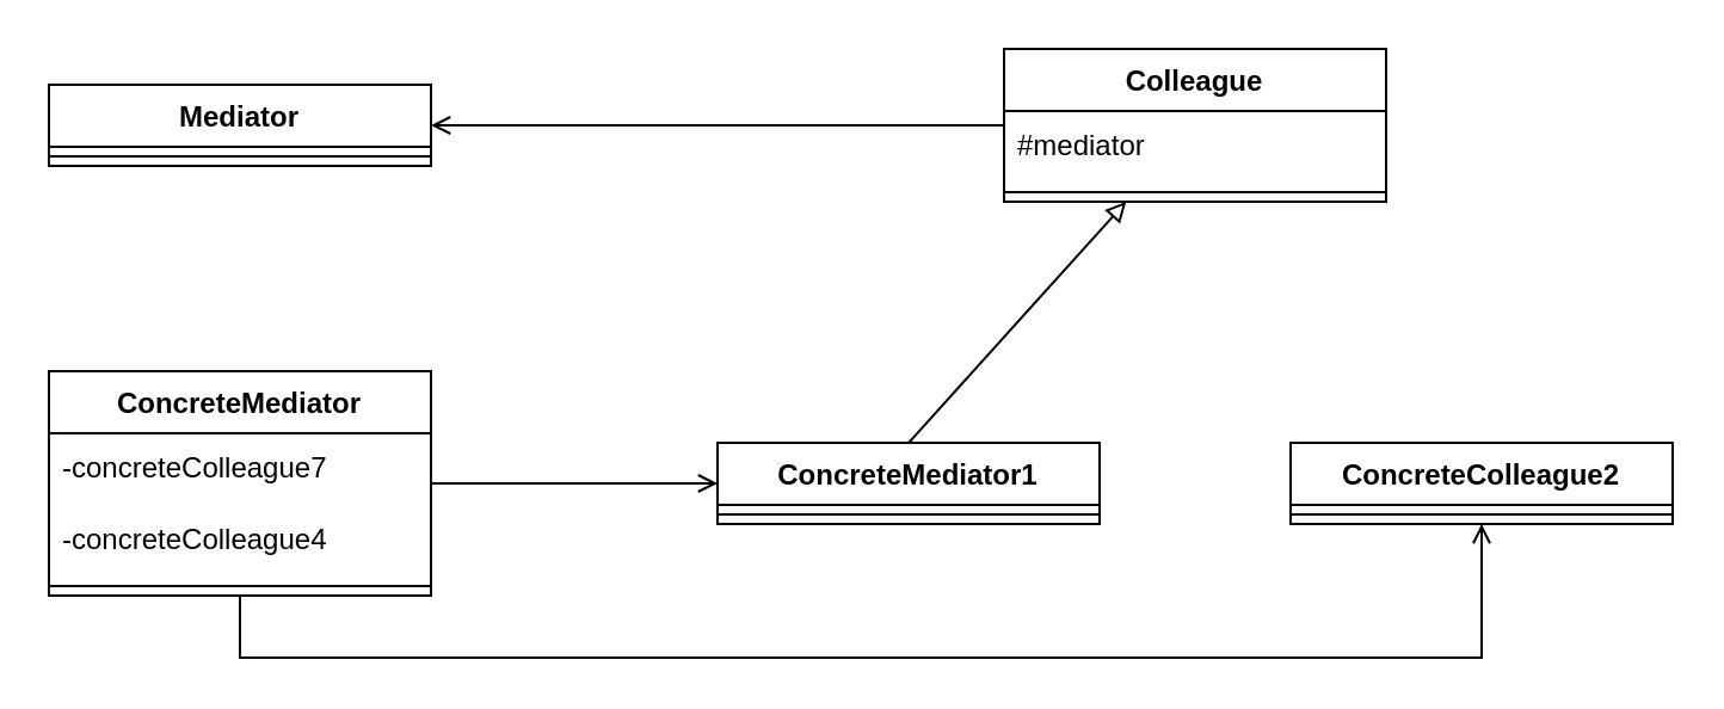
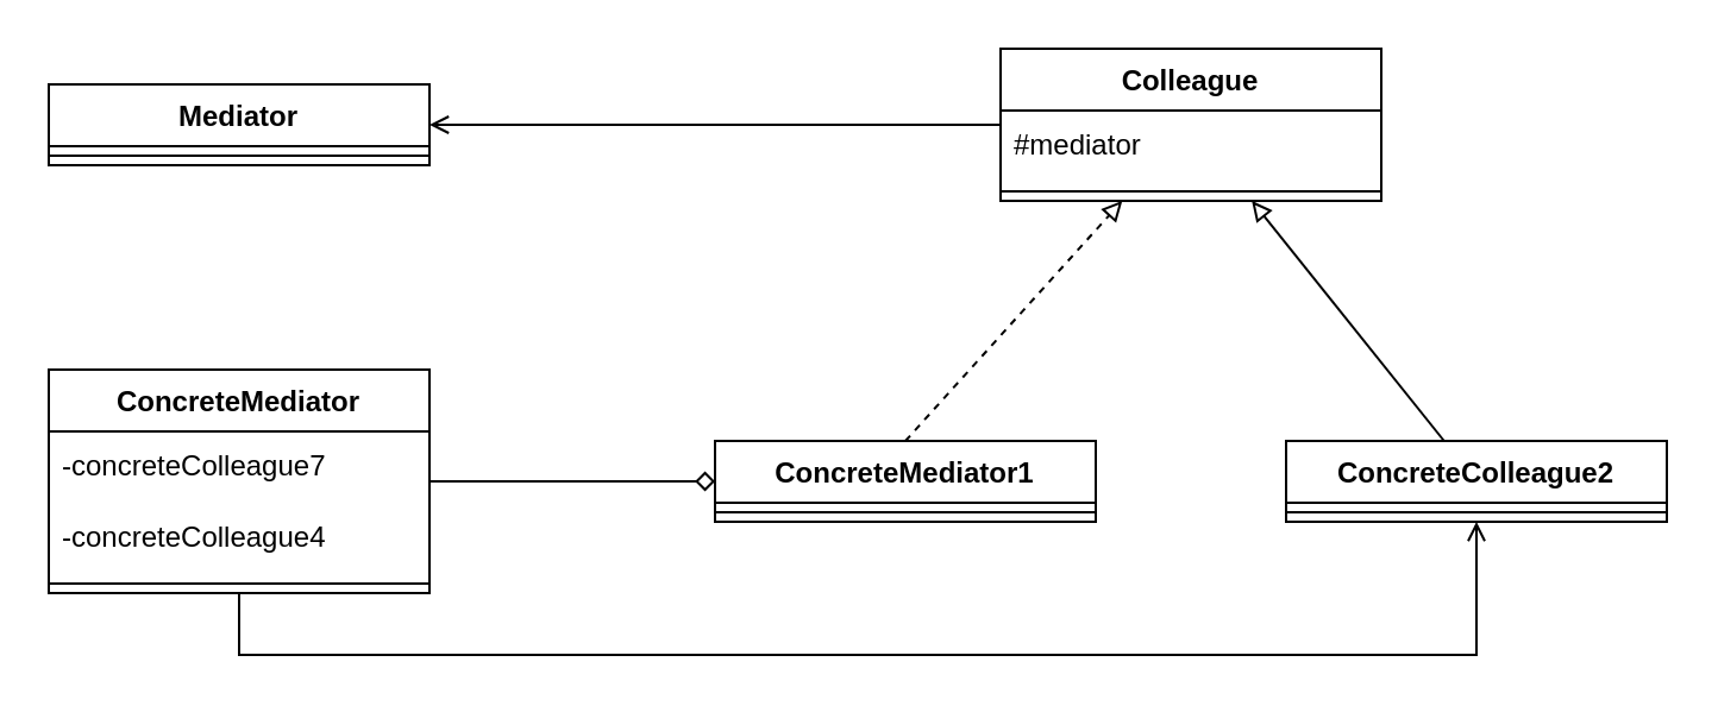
- <mxCell id="14" style="edgeStyle=none;rounded=0;orthogonalLoop=1;jettySize=auto;html=1;exitX=0.5;exitY=0;exitDx=0;exitDy=0;endArrow=block;endFill=0;" edge="1" parent="1" source="15" target="5"><mxGeometry relative="1" as="geometry" /></mxCell>
+ <mxCell id="14" style="edgeStyle=none;rounded=0;orthogonalLoop=1;jettySize=auto;html=1;exitX=0.5;exitY=0;exitDx=0;exitDy=0;endArrow=block;endFill=0;dashed=1;" edge="1" parent="1" source="15" target="5"><mxGeometry relative="1" as="geometry" /></mxCell>
+ <mxCell id="17" style="edgeStyle=none;rounded=0;orthogonalLoop=1;jettySize=auto;html=1;endArrow=block;endFill=0;" edge="1" parent="1" source="18" target="5"><mxGeometry relative="1" as="geometry" /></mxCell>
- <mxCell id="8" style="edgeStyle=none;rounded=0;orthogonalLoop=1;jettySize=auto;html=1;entryX=0;entryY=0.5;entryDx=0;entryDy=0;endArrow=open;endFill=0;" edge="1" parent="1" source="10" target="15"><mxGeometry relative="1" as="geometry" /></mxCell>
+ <mxCell id="8" style="edgeStyle=none;rounded=0;orthogonalLoop=1;jettySize=auto;html=1;entryX=0;entryY=0.5;entryDx=0;entryDy=0;endArrow=diamond;endFill=0;" edge="1" parent="1" source="10" target="15"><mxGeometry relative="1" as="geometry" /></mxCell>
